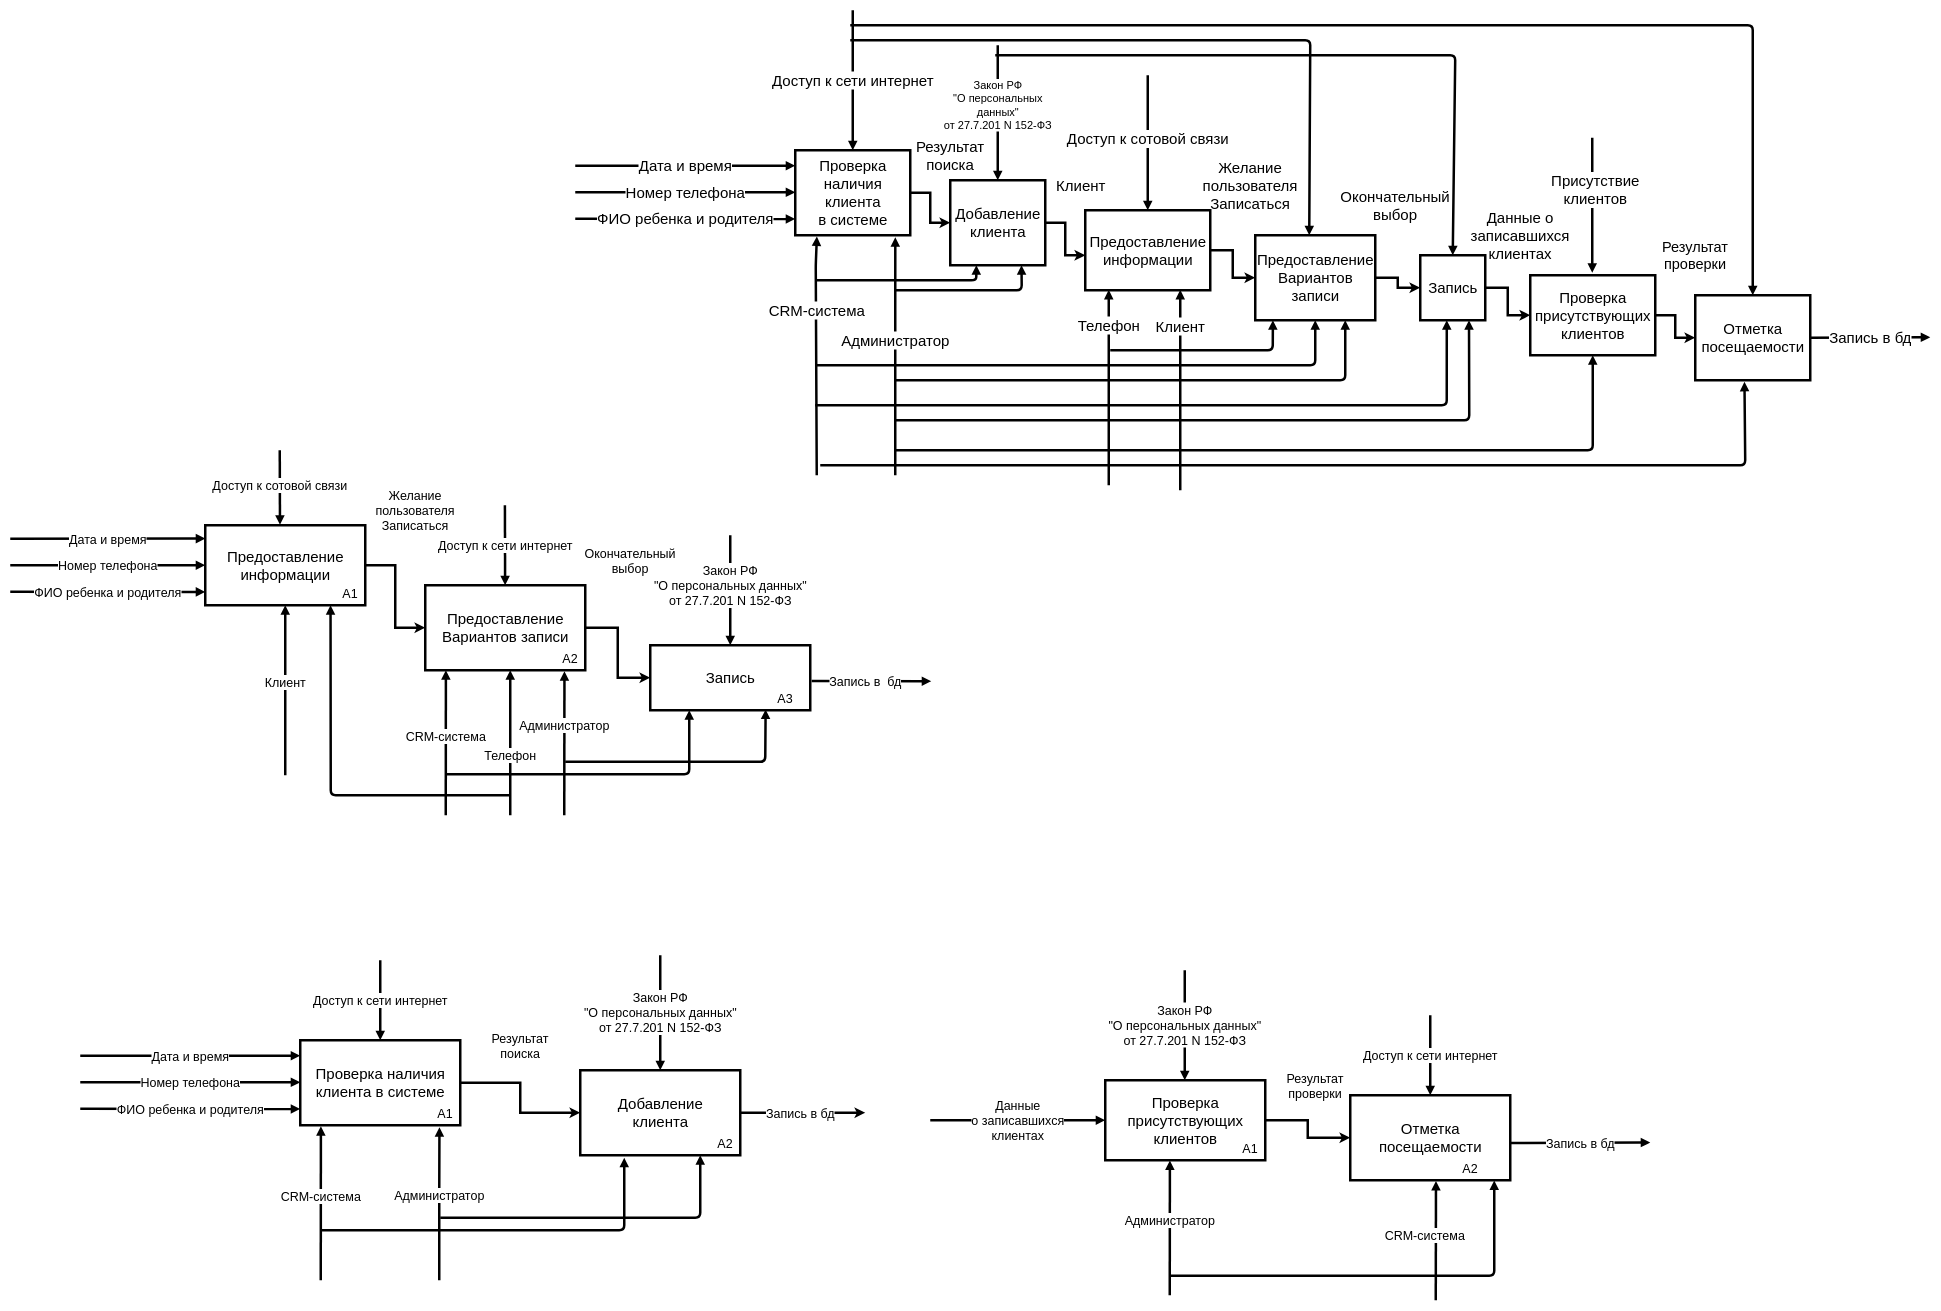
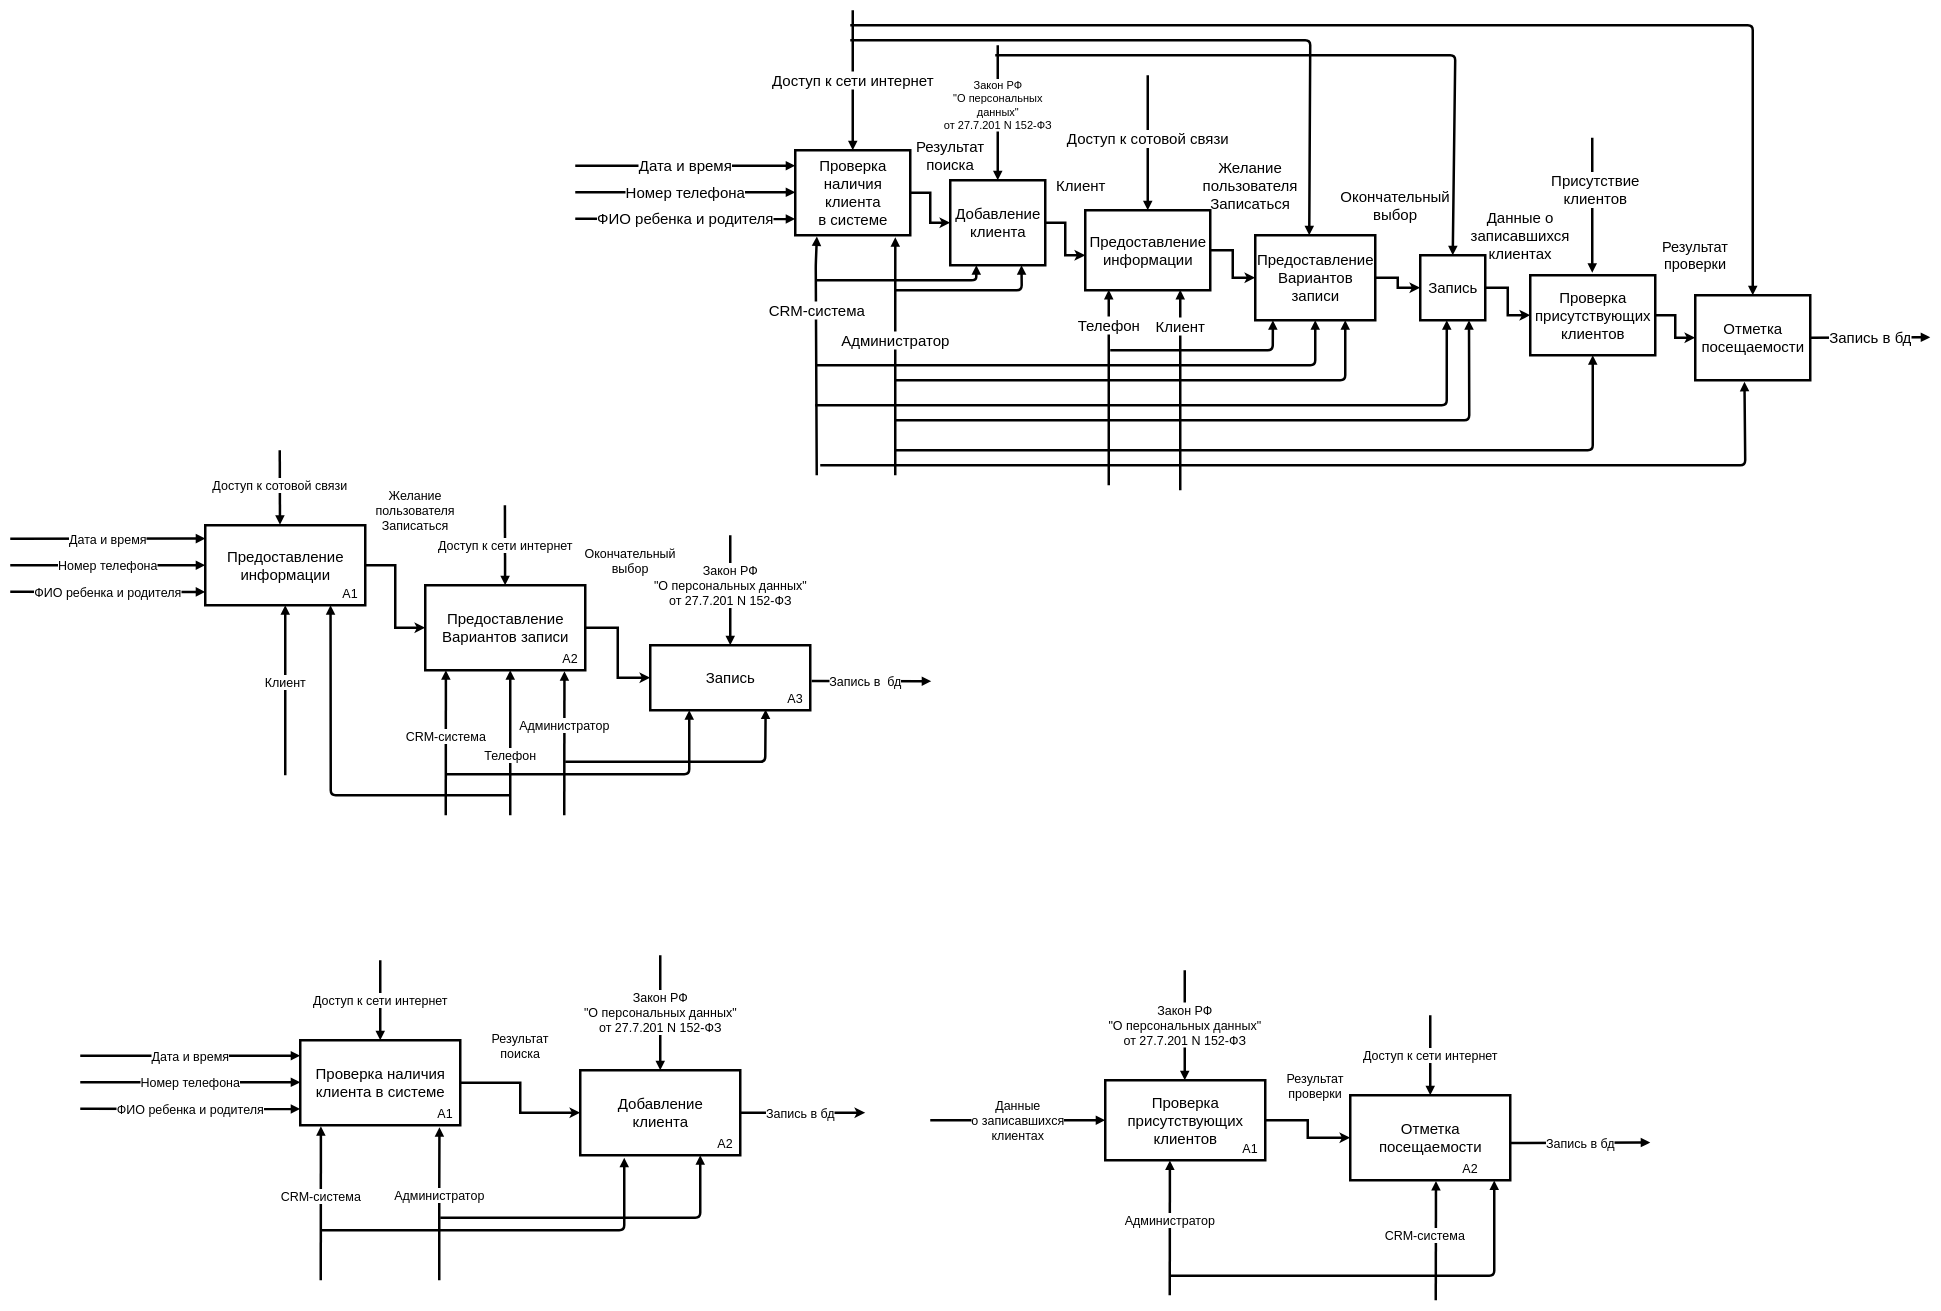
- <mxCell id="33" value="&lt;font style=&quot;font-size: 25px&quot;&gt;A3&lt;/font&gt;" style="text;html=1;strokeColor=none;fillColor=none;align=center;verticalAlign=middle;whiteSpace=wrap;rounded=0;" parent="1" vertex="1"><mxGeometry x="1550" y="1380" width="40" height="30" as="geometry" /></mxCell>
+ <mxCell id="33" value="&lt;font style=&quot;font-size: 25px&quot;&gt;A3&lt;/font&gt;" style="text;html=1;strokeColor=none;fillColor=none;align=center;verticalAlign=middle;whiteSpace=wrap;rounded=0;" parent="1" vertex="1"><mxGeometry x="1570" y="1380" width="40" height="30" as="geometry" /></mxCell>
